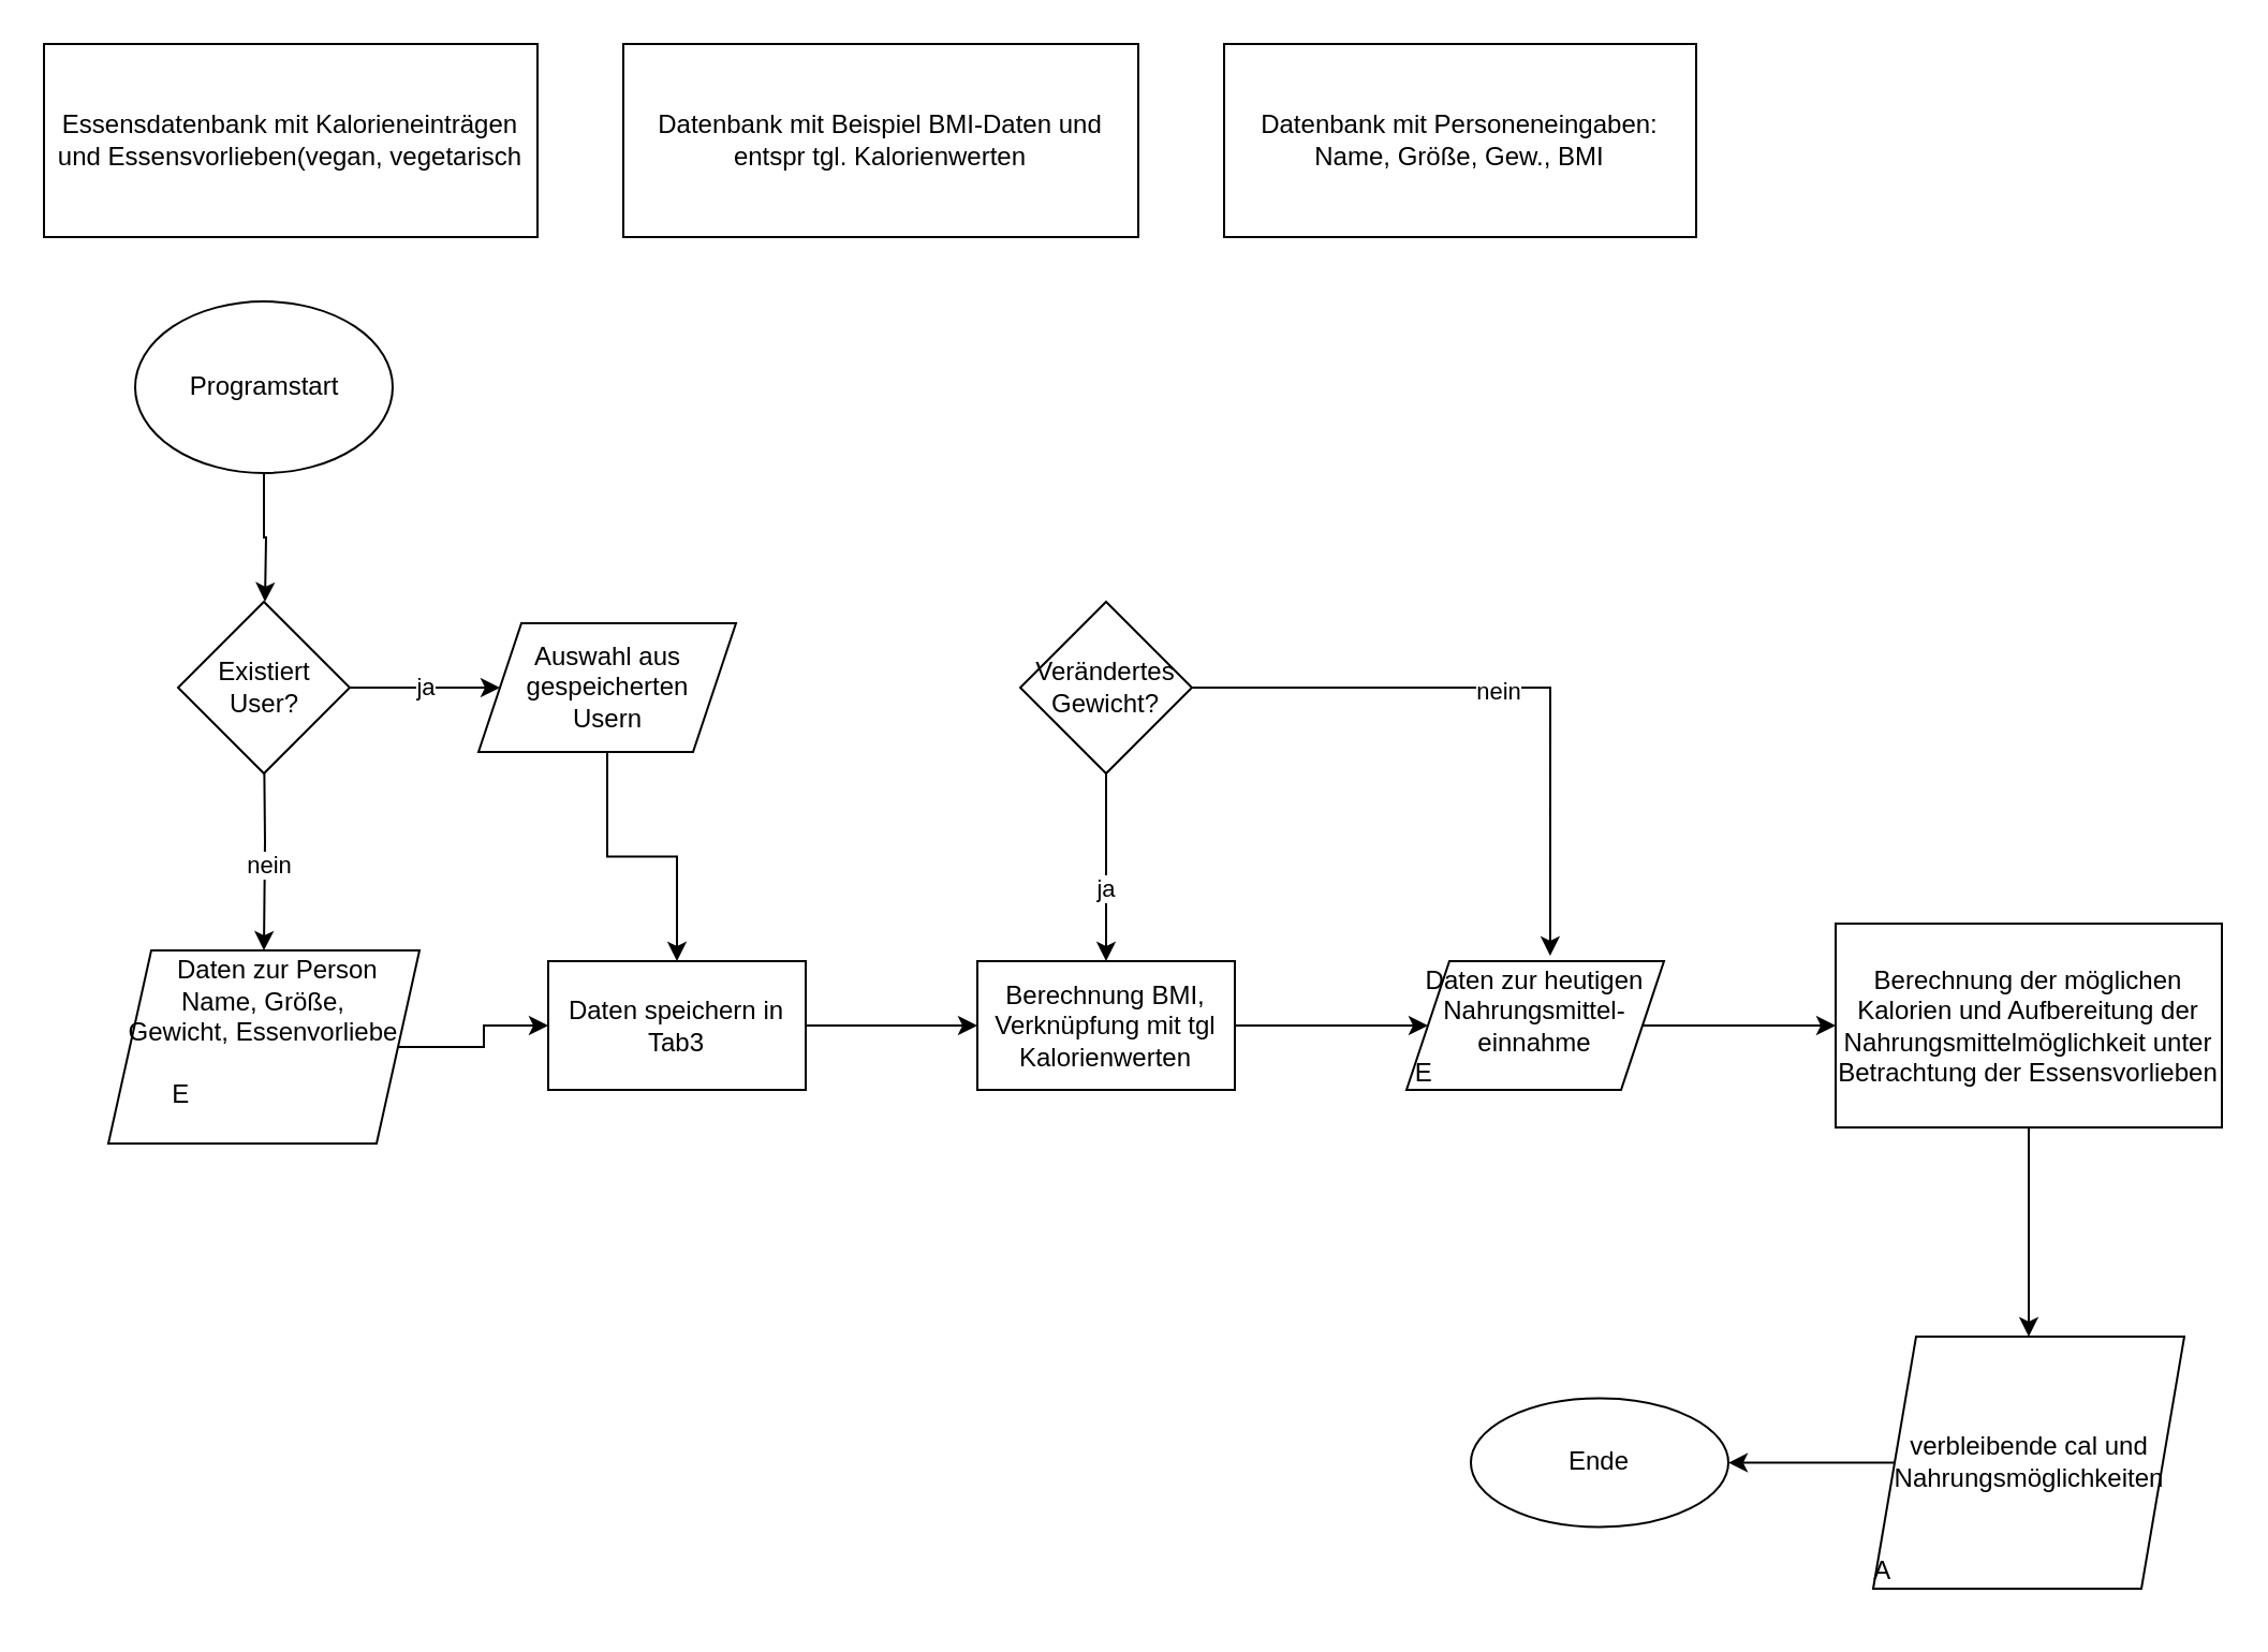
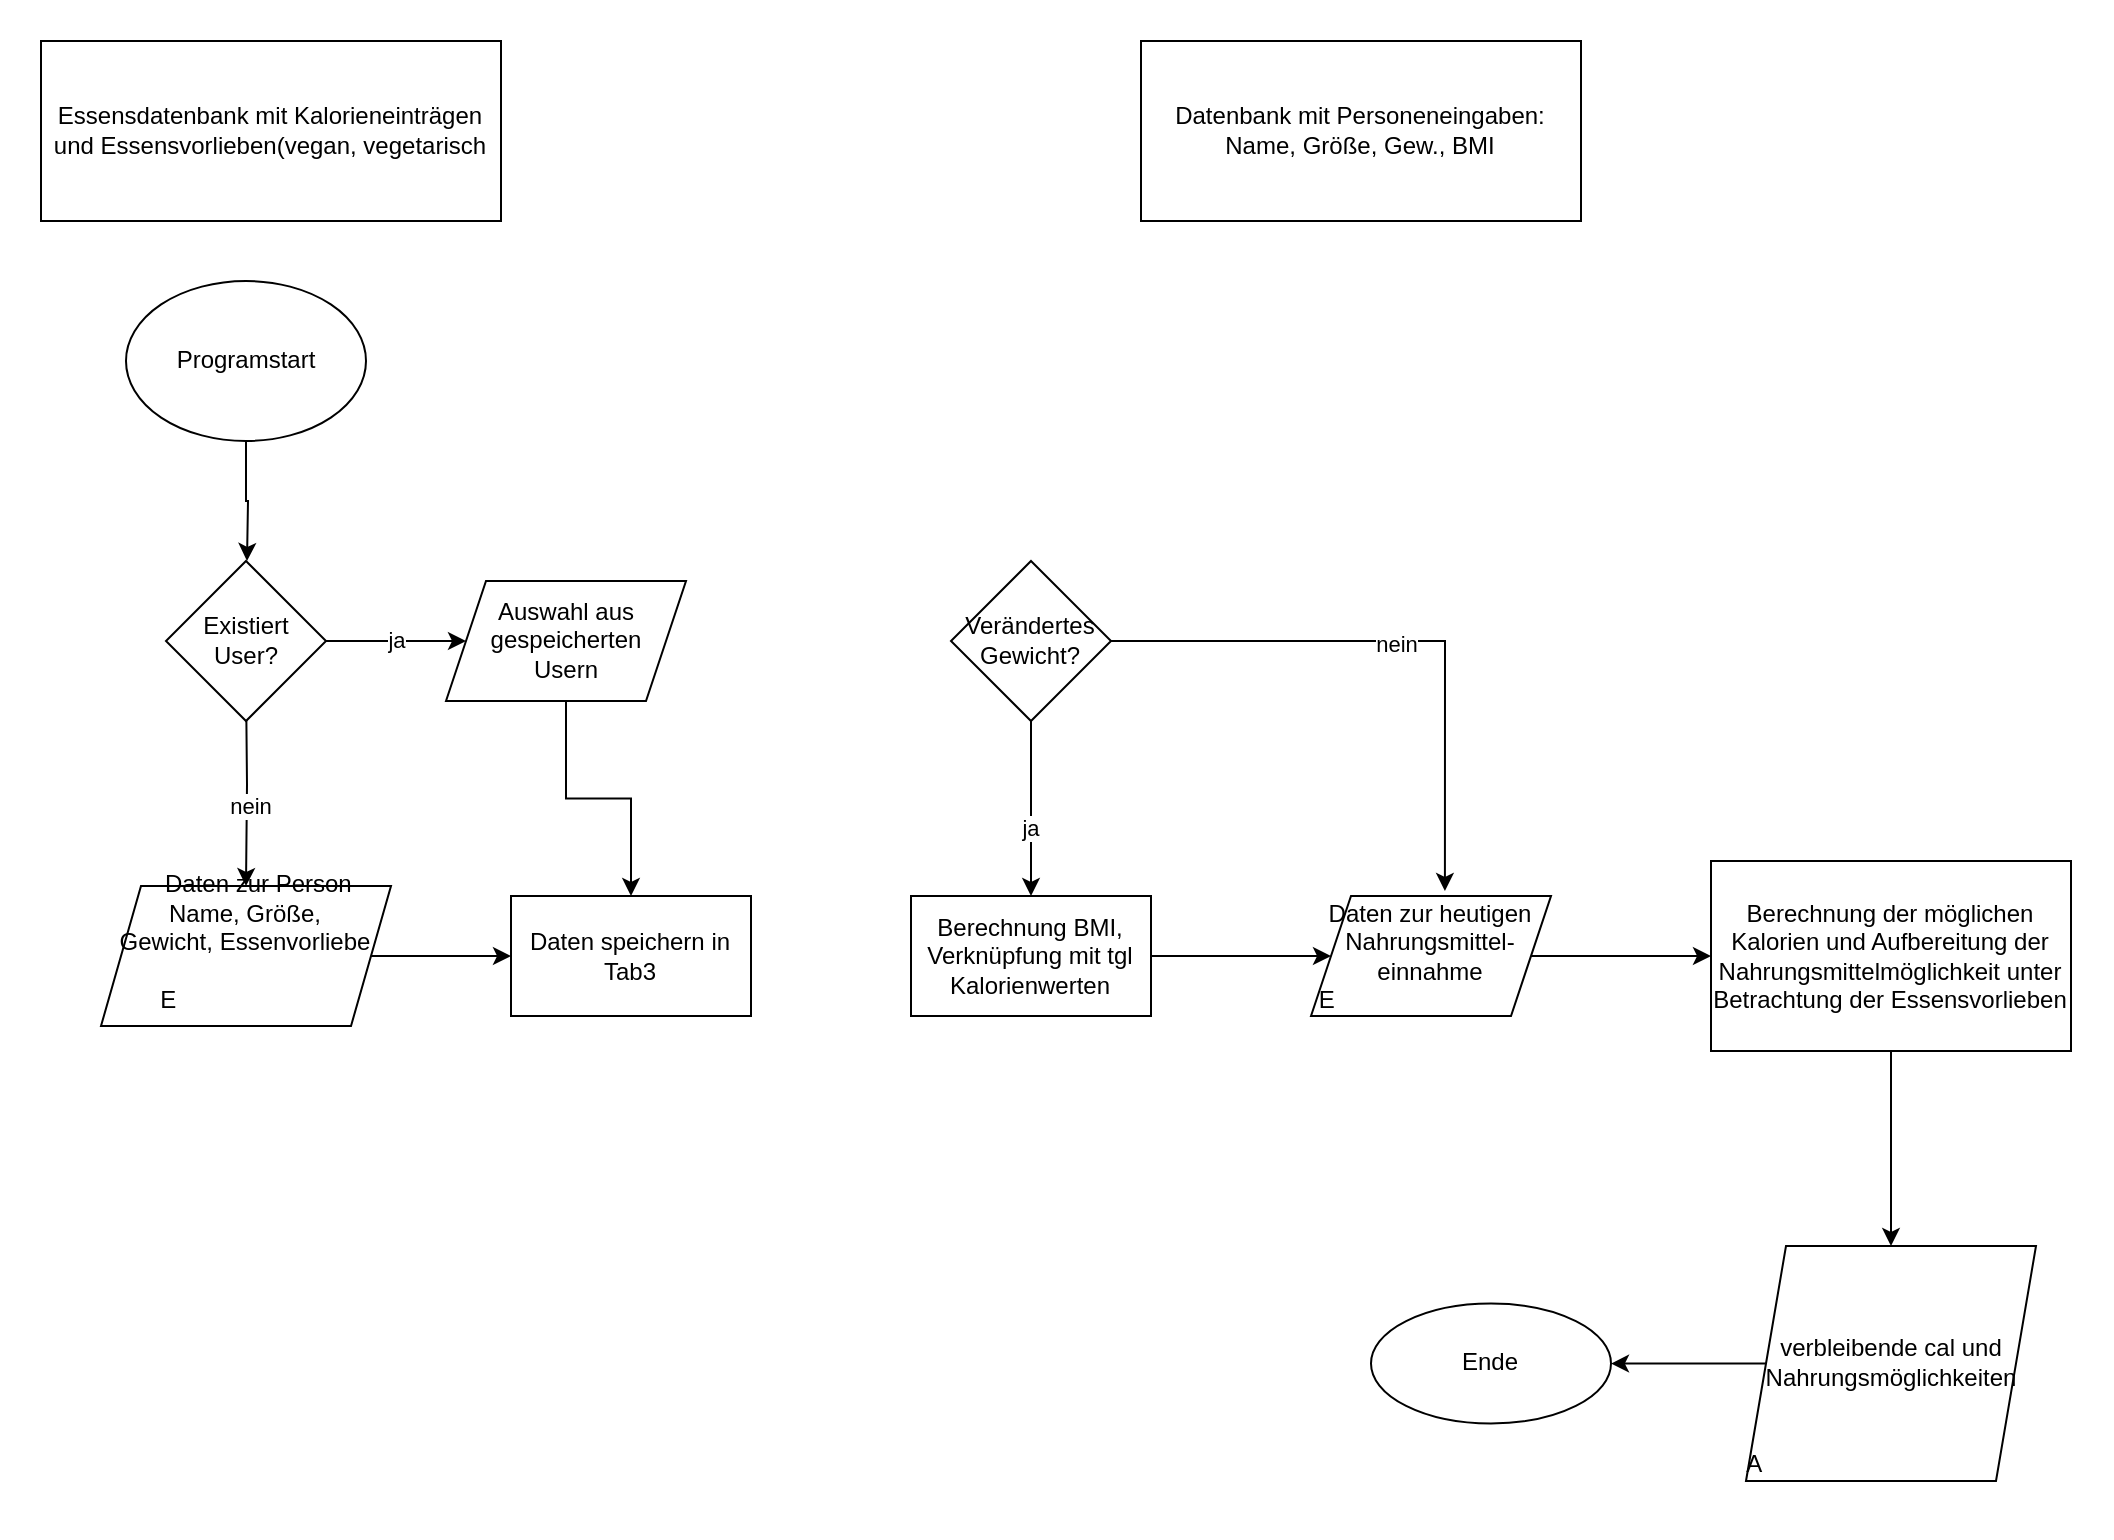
- <mxCell id="3" value="Datenbank mit Beispiel BMI-Daten und entspr tgl. Kalorienwerten" style="rounded=0;whiteSpace=wrap;html=1;fontSize=12;" parent="1" vertex="1"><mxGeometry x="290" y="20" width="240" height="90" as="geometry" /></mxCell>
- <mxCell id="7" value="" style="edgeStyle=orthogonalEdgeStyle;rounded=0;orthogonalLoop=1;jettySize=auto;html=1;" parent="1" source="8" target="10" edge="1"><mxGeometry relative="1" as="geometry" /></mxCell>
- <mxCell id="5" value="&lt;div&gt;&amp;nbsp;&amp;nbsp;&amp;nbsp; Daten zur Person&lt;/div&gt;&lt;div&gt;Name, Größe,&lt;/div&gt;&lt;div&gt;Gewicht, Essenvorliebe&lt;/div&gt;&lt;div&gt;&lt;br&gt;&lt;/div&gt;&lt;div&gt;E&amp;nbsp;&amp;nbsp;&amp;nbsp;&amp;nbsp; &amp;nbsp; &amp;nbsp; &amp;nbsp; &amp;nbsp;&amp;nbsp;&amp;nbsp;&amp;nbsp;&amp;nbsp; &amp;nbsp; &amp;nbsp; &amp;nbsp;&amp;nbsp; &amp;nbsp;&amp;nbsp;&amp;nbsp;&amp;nbsp;&amp;nbsp;&amp;nbsp;&amp;nbsp;&amp;nbsp;&amp;nbsp;&amp;nbsp;&amp;nbsp;&amp;nbsp;&amp;nbsp;&amp;nbsp;&amp;nbsp;&amp;nbsp;&amp;nbsp; &lt;br&gt;&lt;/div&gt;" style="shape=parallelogram;perimeter=parallelogramPerimeter;whiteSpace=wrap;html=1;fixedSize=1;fontSize=12;" parent="1" vertex="1"><mxGeometry x="50" y="442.5" width="145" height="90" as="geometry" /></mxCell>
+ <mxCell id="5" value="&lt;div&gt;&amp;nbsp;&amp;nbsp;&amp;nbsp; Daten zur Person&lt;/div&gt;&lt;div&gt;Name, Größe,&lt;/div&gt;&lt;div&gt;Gewicht, Essenvorliebe&lt;/div&gt;&lt;div&gt;&lt;br&gt;&lt;/div&gt;&lt;div&gt;E&amp;nbsp;&amp;nbsp;&amp;nbsp;&amp;nbsp; &amp;nbsp; &amp;nbsp; &amp;nbsp; &amp;nbsp;&amp;nbsp;&amp;nbsp;&amp;nbsp;&amp;nbsp; &amp;nbsp; &amp;nbsp; &amp;nbsp;&amp;nbsp; &amp;nbsp;&amp;nbsp;&amp;nbsp;&amp;nbsp;&amp;nbsp;&amp;nbsp;&amp;nbsp;&amp;nbsp;&amp;nbsp;&amp;nbsp;&amp;nbsp;&amp;nbsp;&amp;nbsp;&amp;nbsp;&amp;nbsp;&amp;nbsp;&amp;nbsp; &lt;br&gt;&lt;/div&gt;" style="shape=parallelogram;perimeter=parallelogramPerimeter;whiteSpace=wrap;html=1;fixedSize=1;fontSize=12;" parent="1" vertex="1"><mxGeometry x="50" y="442.5" width="145" height="70" as="geometry" /></mxCell>
